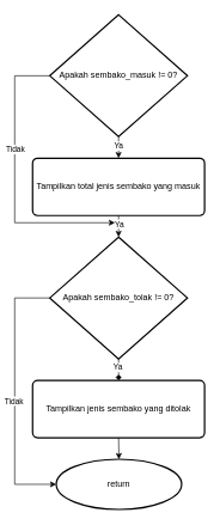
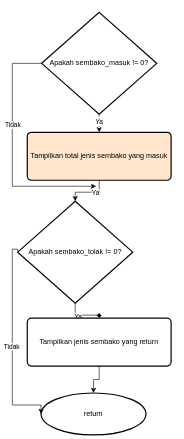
- <mxCell id="2" style="edgeStyle=orthogonalEdgeStyle;rounded=0;orthogonalLoop=1;jettySize=auto;html=1;exitX=0.5;exitY=1;exitDx=0;exitDy=0;exitPerimeter=0;entryX=0.5;entryY=0;entryDx=0;entryDy=0;" parent="1" source="6" target="7" edge="1"><mxGeometry relative="1" as="geometry" /></mxCell>
+ <mxCell id="2" style="edgeStyle=orthogonalEdgeStyle;rounded=0;orthogonalLoop=1;jettySize=auto;html=1;exitX=0.5;exitY=1;exitDx=0;exitDy=0;exitPerimeter=0;entryX=0.5;entryY=0;entryDx=0;entryDy=0;dashed=1;" parent="1" source="6" target="7" edge="1"><mxGeometry relative="1" as="geometry" /></mxCell>
- <mxCell id="7" value="Tampilkan total jenis sembako yang masuk" style="rounded=1;whiteSpace=wrap;html=1;absoluteArcSize=1;arcSize=14;strokeWidth=2;" parent="1" vertex="1"><mxGeometry x="45" y="220" width="240" height="80" as="geometry" /></mxCell>
+ <mxCell id="7" value="Tampilkan total jenis sembako yang masuk" style="rounded=1;whiteSpace=wrap;html=1;absoluteArcSize=1;arcSize=14;strokeWidth=2;fillColor=#ffe6cc;" parent="1" vertex="1"><mxGeometry x="45" y="220" width="240" height="80" as="geometry" /></mxCell>
- <mxCell id="10" value="Apakah sembako_tolak != 0?" style="strokeWidth=2;html=1;shape=mxgraph.flowchart.decision;whiteSpace=wrap;" parent="1" vertex="1"><mxGeometry x="69" y="330" width="192" height="170" as="geometry" /></mxCell>
+ <mxCell id="10" value="Apakah sembako_tolak != 0?" style="strokeWidth=2;html=1;shape=mxgraph.flowchart.decision;whiteSpace=wrap;" parent="1" vertex="1"><mxGeometry x="29" y="335" width="192" height="170" as="geometry" /></mxCell>
- <mxCell id="11" value="Tampilkan jenis sembako yang ditolak" style="rounded=1;whiteSpace=wrap;html=1;absoluteArcSize=1;arcSize=14;strokeWidth=2;" parent="1" vertex="1"><mxGeometry x="45" y="530" width="240" height="80" as="geometry" /></mxCell>
+ <mxCell id="11" value="Tampilkan jenis sembako yang return" style="rounded=1;whiteSpace=wrap;html=1;absoluteArcSize=1;arcSize=14;strokeWidth=2;" parent="1" vertex="1"><mxGeometry x="45" y="530" width="240" height="80" as="geometry" /></mxCell>
- <mxCell id="14" value="return" style="strokeWidth=2;html=1;shape=mxgraph.flowchart.start_1;whiteSpace=wrap;" parent="1" vertex="1"><mxGeometry x="78" y="640" width="175" height="70" as="geometry" /></mxCell>
+ <mxCell id="14" value="return" style="strokeWidth=2;html=1;shape=mxgraph.flowchart.start_1;whiteSpace=wrap;" parent="1" vertex="1"><mxGeometry x="68" y="655" width="175" height="70" as="geometry" /></mxCell>
